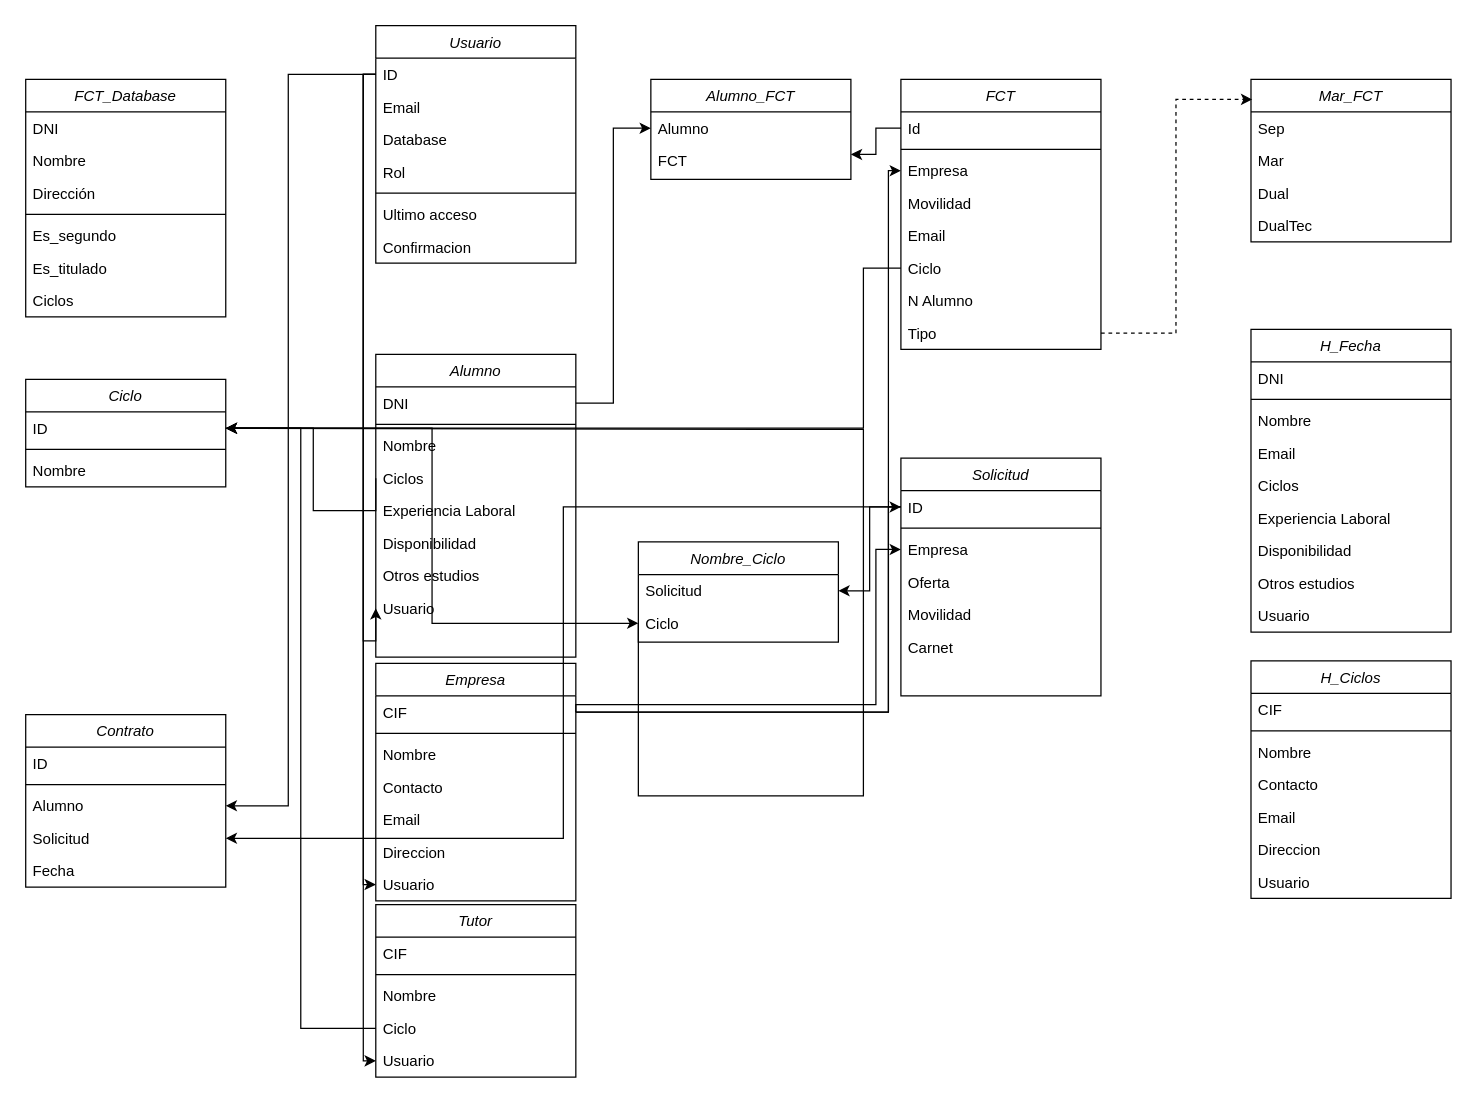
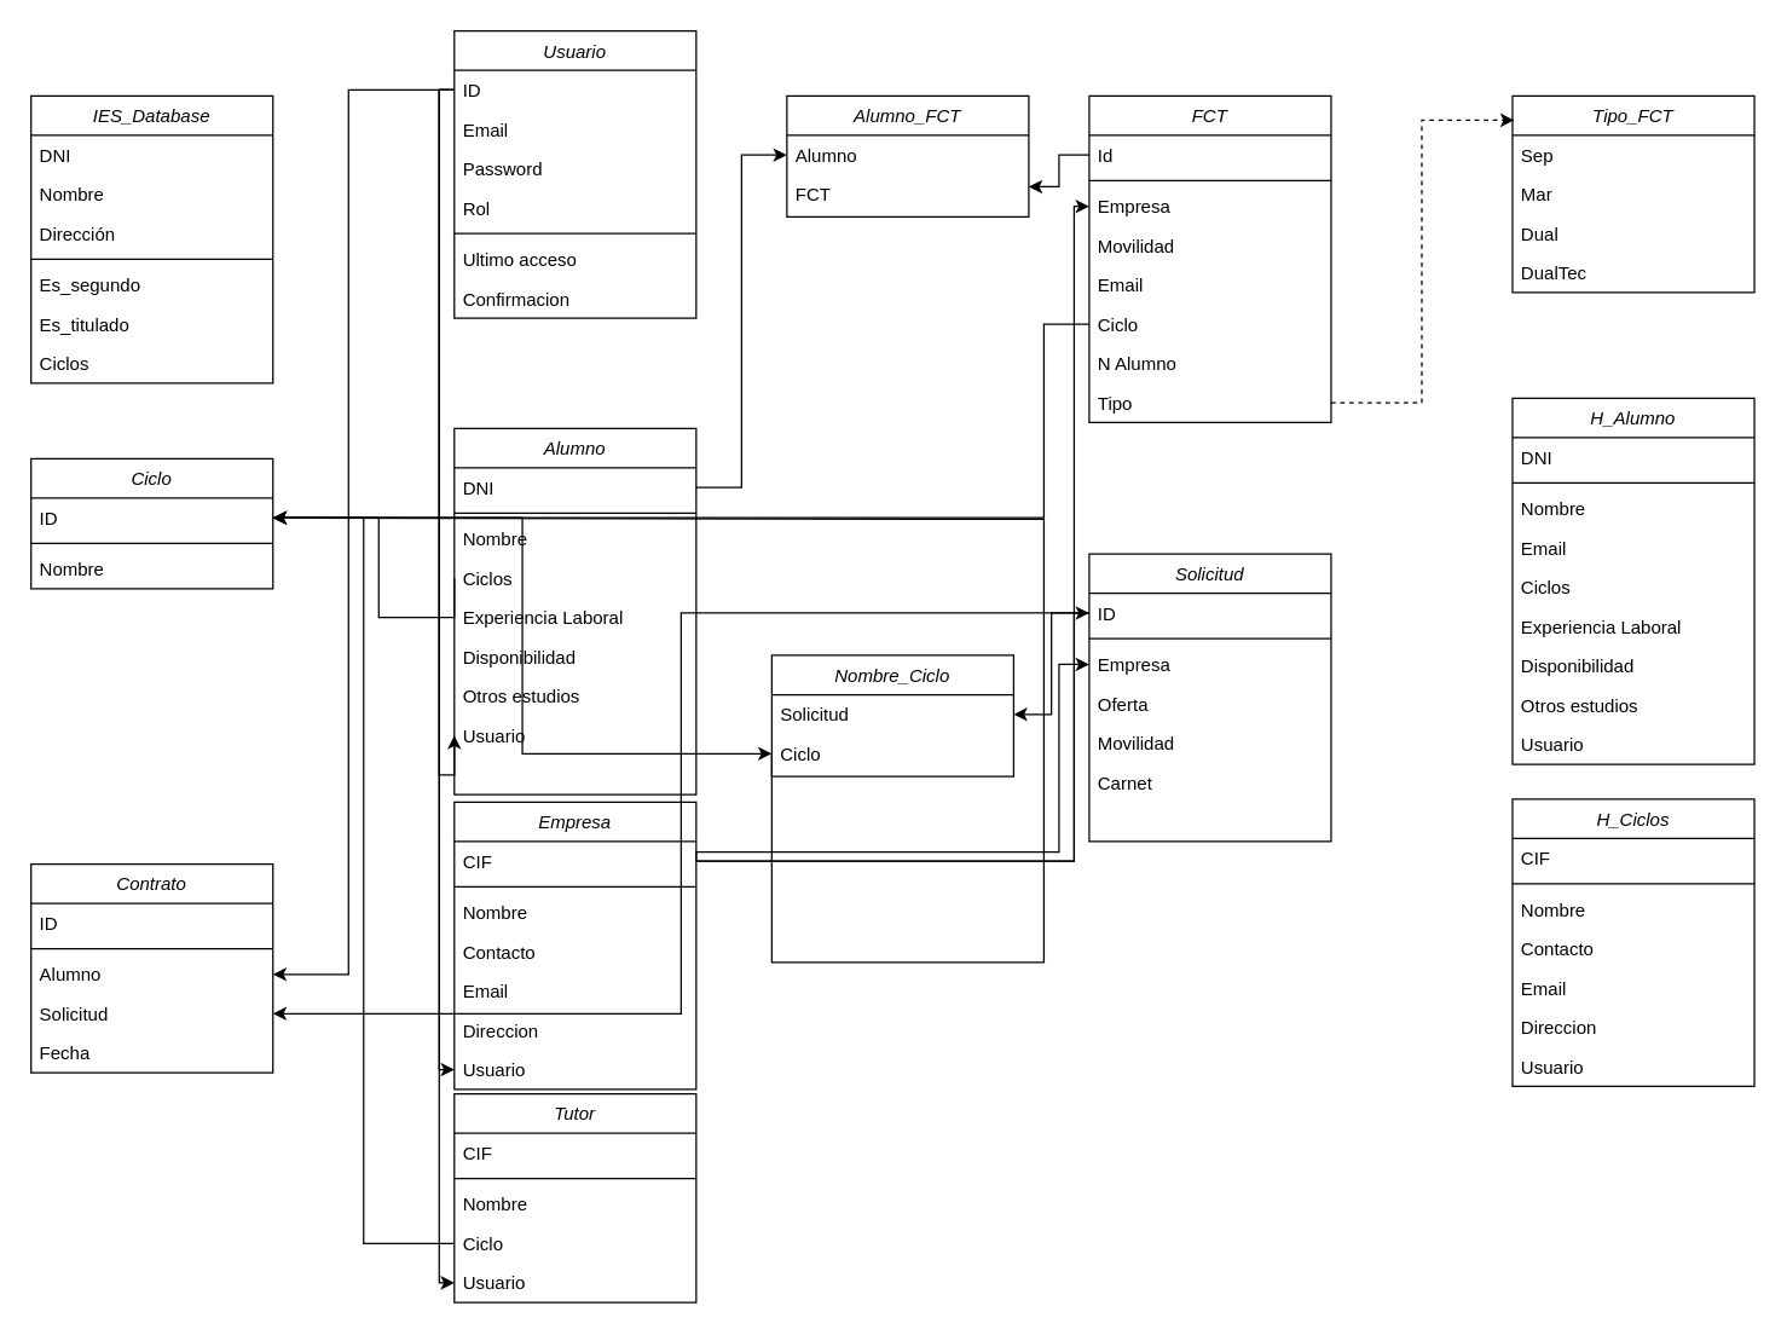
- <mxCell id="27" value="FCT_Database" style="swimlane;fontStyle=2;align=center;verticalAlign=top;childLayout=stackLayout;horizontal=1;startSize=26;horizontalStack=0;resizeParent=1;resizeLast=0;collapsible=1;marginBottom=0;rounded=0;shadow=0;strokeWidth=1;" parent="1" vertex="1"><mxGeometry y="63" width="160" height="190" as="geometry" x="20"><mxRectangle x="230" y="140" width="160" height="26" as="alternateBounds" /></mxGeometry></mxCell>
+ <mxCell id="27" value="IES_Database" style="swimlane;fontStyle=2;align=center;verticalAlign=top;childLayout=stackLayout;horizontal=1;startSize=26;horizontalStack=0;resizeParent=1;resizeLast=0;collapsible=1;marginBottom=0;rounded=0;shadow=0;strokeWidth=1;" parent="1" vertex="1"><mxGeometry y="63" width="160" height="190" as="geometry" x="20"><mxRectangle x="230" y="140" width="160" height="26" as="alternateBounds" /></mxGeometry></mxCell>
- <mxCell id="73" value="Mar_FCT" style="swimlane;fontStyle=2;align=center;verticalAlign=top;childLayout=stackLayout;horizontal=1;startSize=26;horizontalStack=0;resizeParent=1;resizeLast=0;collapsible=1;marginBottom=0;rounded=0;shadow=0;strokeWidth=1;" parent="1" vertex="1"><mxGeometry x="1000" y="63" width="160" height="130" as="geometry"><mxRectangle x="230" y="140" width="160" height="26" as="alternateBounds" /></mxGeometry></mxCell>
+ <mxCell id="73" value="Tipo_FCT" style="swimlane;fontStyle=2;align=center;verticalAlign=top;childLayout=stackLayout;horizontal=1;startSize=26;horizontalStack=0;resizeParent=1;resizeLast=0;collapsible=1;marginBottom=0;rounded=0;shadow=0;strokeWidth=1;" parent="1" vertex="1"><mxGeometry x="1000" y="63" width="160" height="130" as="geometry"><mxRectangle x="230" y="140" width="160" height="26" as="alternateBounds" /></mxGeometry></mxCell>
- <mxCell id="5" value="Database" style="text;align=left;verticalAlign=top;spacingLeft=4;spacingRight=4;overflow=hidden;rotatable=0;points=[[0,0.5],[1,0.5]];portConstraint=eastwest;rounded=0;shadow=0;html=0;" parent="2" vertex="1"><mxGeometry y="78" width="160" height="26" as="geometry" /></mxCell>
+ <mxCell id="5" value="Password" style="text;align=left;verticalAlign=top;spacingLeft=4;spacingRight=4;overflow=hidden;rotatable=0;points=[[0,0.5],[1,0.5]];portConstraint=eastwest;rounded=0;shadow=0;html=0;" parent="2" vertex="1"><mxGeometry y="78" width="160" height="26" as="geometry" /></mxCell>
- <mxCell id="93" value="H_Fecha" style="swimlane;fontStyle=2;align=center;verticalAlign=top;childLayout=stackLayout;horizontal=1;startSize=26;horizontalStack=0;resizeParent=1;resizeLast=0;collapsible=1;marginBottom=0;rounded=0;shadow=0;strokeWidth=1;" parent="1" vertex="1"><mxGeometry x="1000" y="263" width="160" height="242" as="geometry"><mxRectangle x="130" y="380" width="160" height="26" as="alternateBounds" /></mxGeometry></mxCell>
+ <mxCell id="93" value="H_Alumno" style="swimlane;fontStyle=2;align=center;verticalAlign=top;childLayout=stackLayout;horizontal=1;startSize=26;horizontalStack=0;resizeParent=1;resizeLast=0;collapsible=1;marginBottom=0;rounded=0;shadow=0;strokeWidth=1;" parent="1" vertex="1"><mxGeometry x="1000" y="263" width="160" height="242" as="geometry"><mxRectangle x="130" y="380" width="160" height="26" as="alternateBounds" /></mxGeometry></mxCell>
